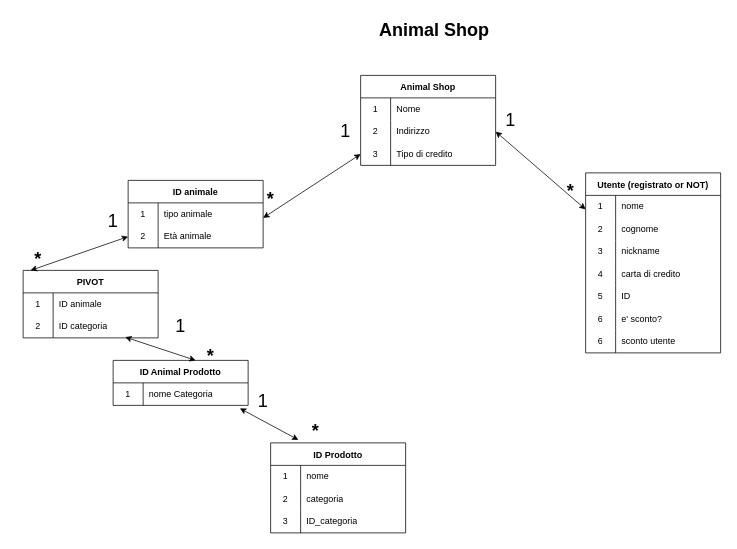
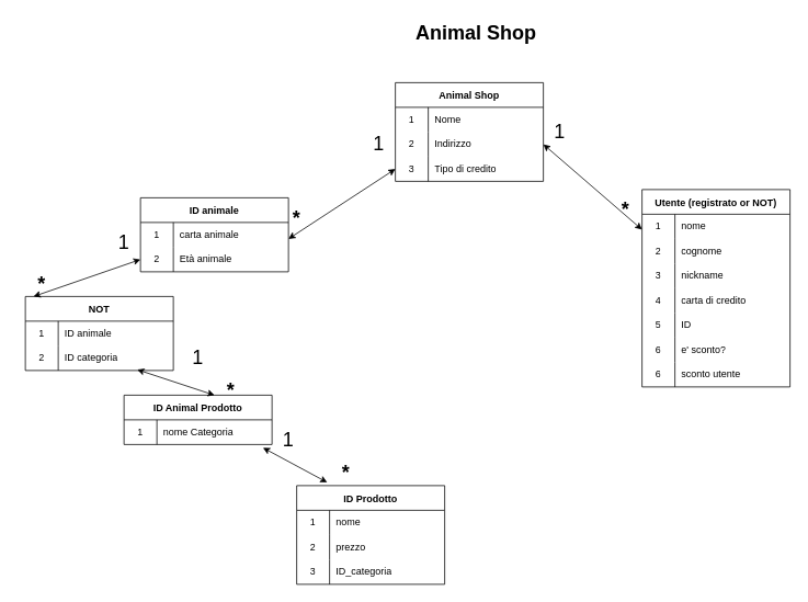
- <mxCell id="61" value="tipo animale" style="shape=partialRectangle;html=1;whiteSpace=wrap;connectable=0;fillColor=none;top=0;left=0;bottom=0;right=0;align=left;spacingLeft=6;overflow=hidden;" vertex="1" parent="59"><mxGeometry x="40" width="140" height="30" as="geometry"><mxRectangle width="140" height="30" as="alternateBounds" /></mxGeometry></mxCell>
+ <mxCell id="61" value="carta animale" style="shape=partialRectangle;html=1;whiteSpace=wrap;connectable=0;fillColor=none;top=0;left=0;bottom=0;right=0;align=left;spacingLeft=6;overflow=hidden;" vertex="1" parent="59"><mxGeometry x="40" width="140" height="30" as="geometry"><mxRectangle width="140" height="30" as="alternateBounds" /></mxGeometry></mxCell>
- <mxCell id="65" value="PIVOT" style="shape=table;startSize=30;container=1;collapsible=0;childLayout=tableLayout;fixedRows=1;rowLines=0;fontStyle=1;" vertex="1" parent="1"><mxGeometry x="30" y="360" width="180" height="90" as="geometry" /></mxCell>
+ <mxCell id="65" value="NOT" style="shape=table;startSize=30;container=1;collapsible=0;childLayout=tableLayout;fixedRows=1;rowLines=0;fontStyle=1;" vertex="1" parent="1"><mxGeometry x="30" y="360" width="180" height="90" as="geometry" /></mxCell>
- <mxCell id="47" value="categoria" style="shape=partialRectangle;html=1;whiteSpace=wrap;connectable=0;fillColor=none;top=0;left=0;bottom=0;right=0;align=left;spacingLeft=6;overflow=hidden;" vertex="1" parent="45"><mxGeometry x="40" width="140" height="30" as="geometry"><mxRectangle width="140" height="30" as="alternateBounds" /></mxGeometry></mxCell>
+ <mxCell id="47" value="prezzo" style="shape=partialRectangle;html=1;whiteSpace=wrap;connectable=0;fillColor=none;top=0;left=0;bottom=0;right=0;align=left;spacingLeft=6;overflow=hidden;" vertex="1" parent="45"><mxGeometry x="40" width="140" height="30" as="geometry"><mxRectangle width="140" height="30" as="alternateBounds" /></mxGeometry></mxCell>
